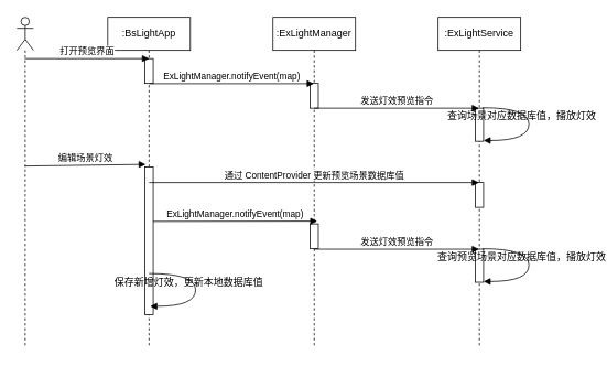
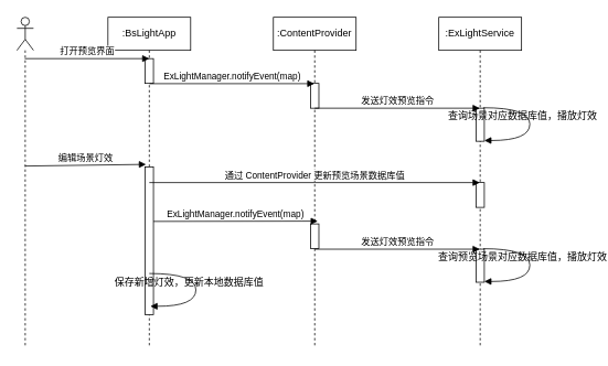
- <mxCell id="5" value=":ExLightManager" style="shape=umlLifeline;perimeter=lifelinePerimeter;whiteSpace=wrap;html=1;container=1;collapsible=0;recursiveResize=0;outlineConnect=0;" vertex="1" parent="1"><mxGeometry x="330" y="20" width="100" height="400" as="geometry" /></mxCell>
+ <mxCell id="5" value=":ContentProvider" style="shape=umlLifeline;perimeter=lifelinePerimeter;whiteSpace=wrap;html=1;container=1;collapsible=0;recursiveResize=0;outlineConnect=0;" vertex="1" parent="1"><mxGeometry x="330" y="20" width="100" height="400" as="geometry" /></mxCell>
